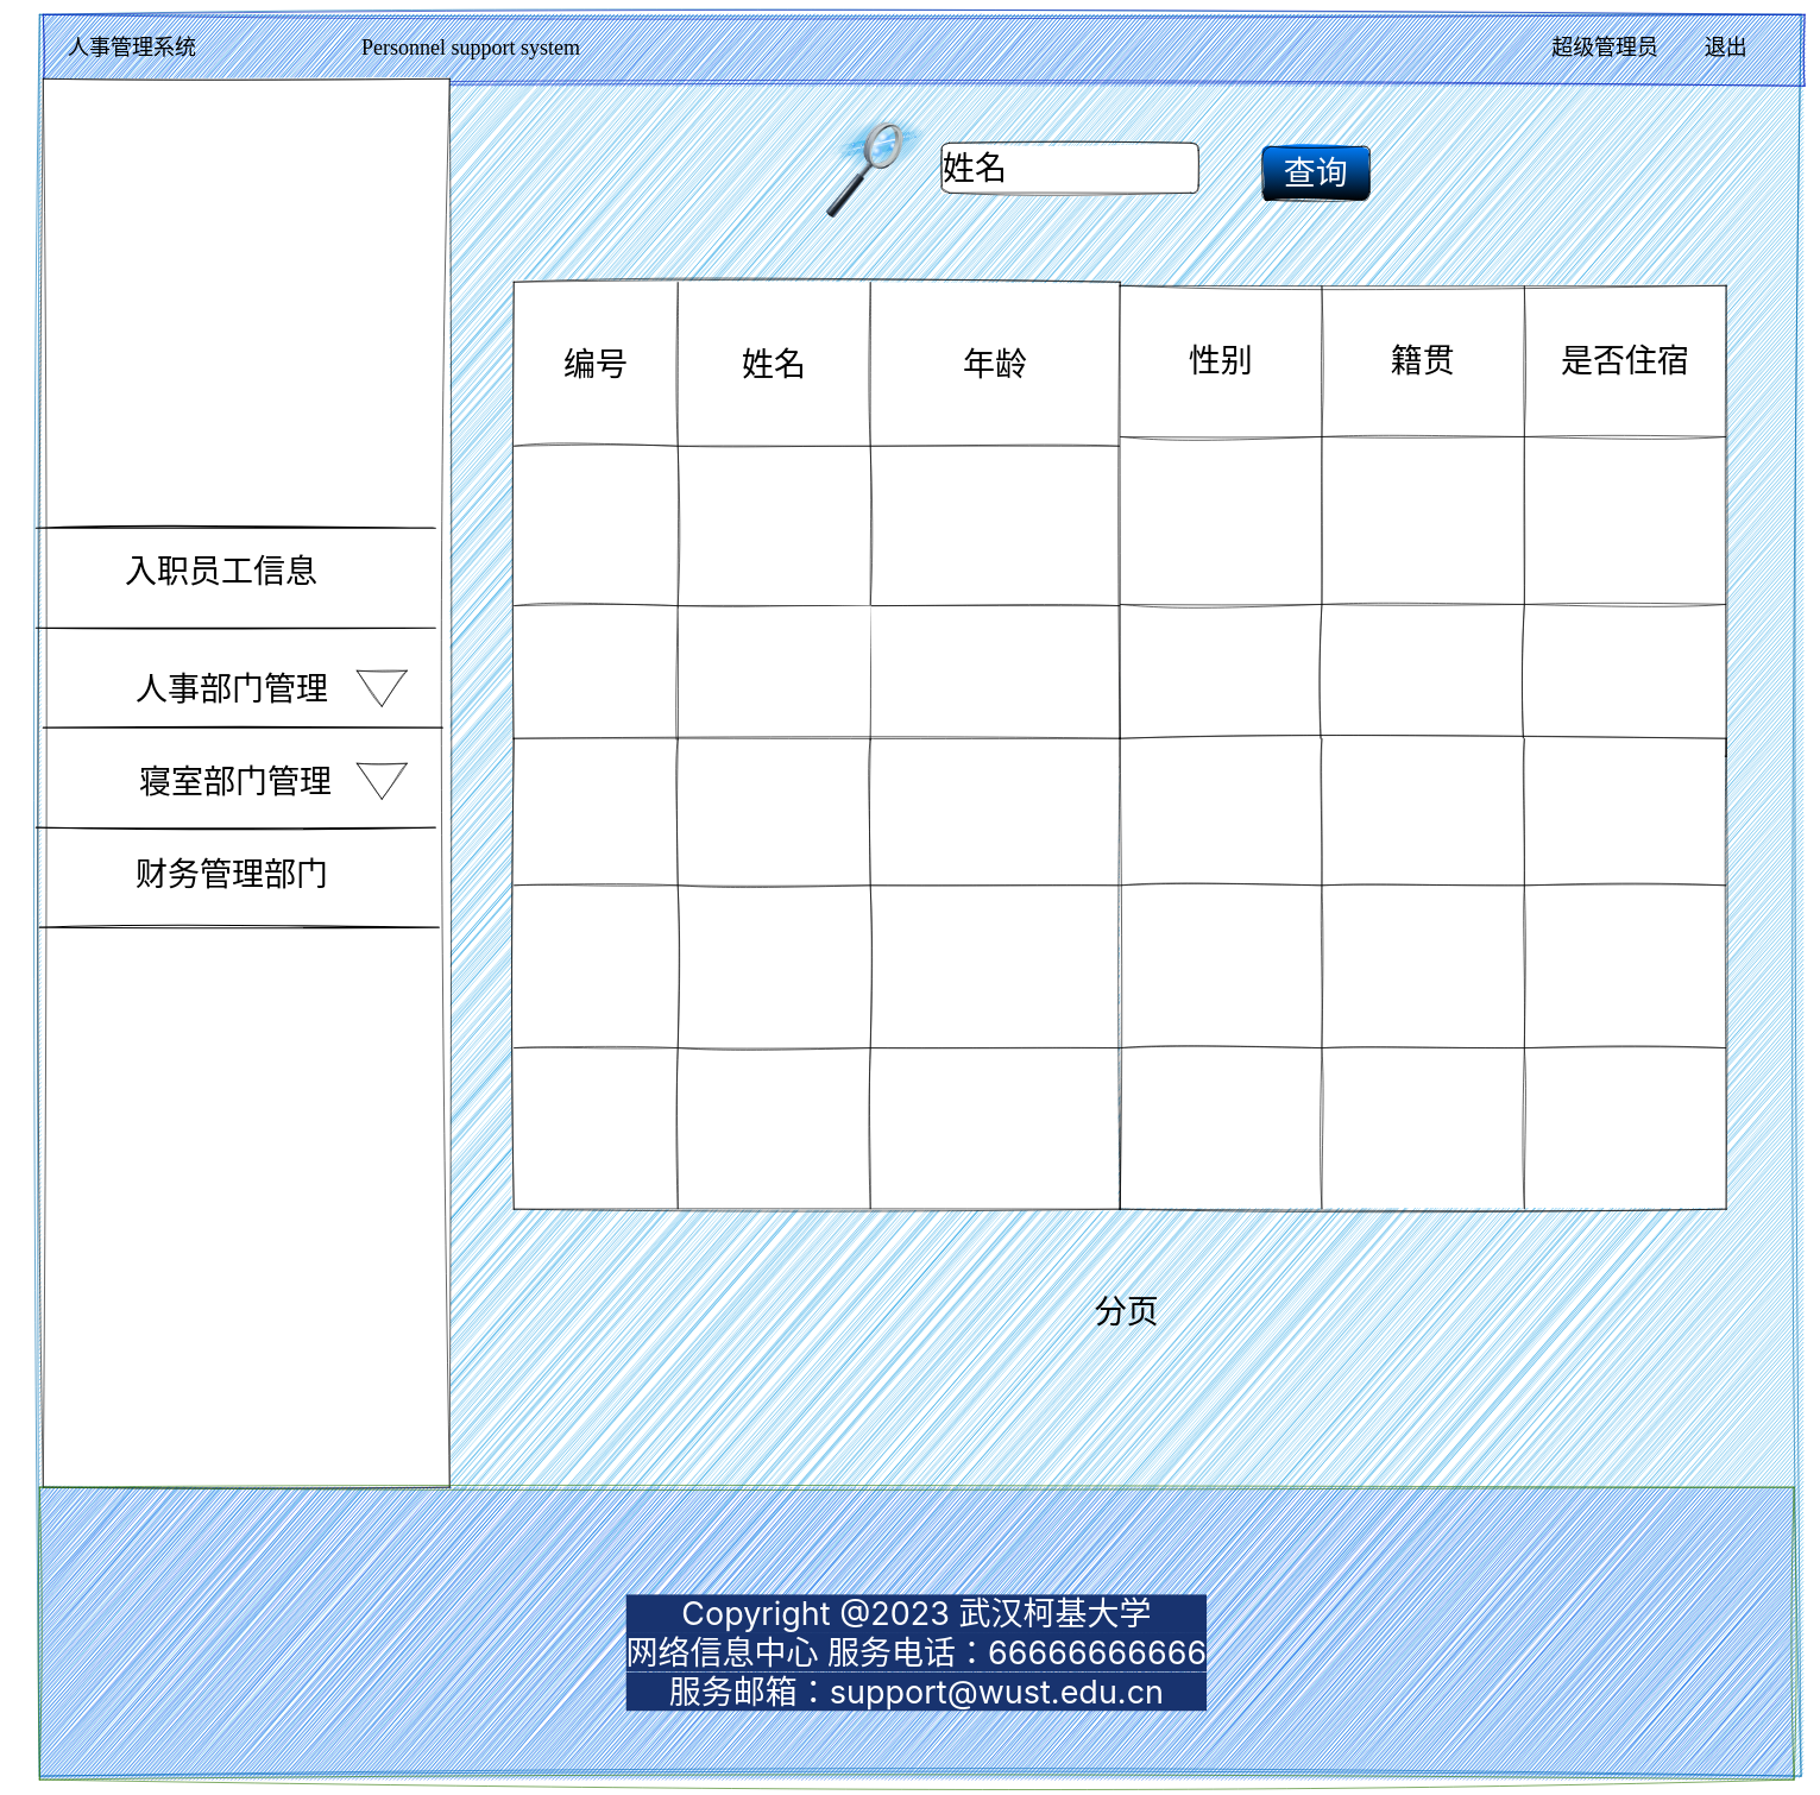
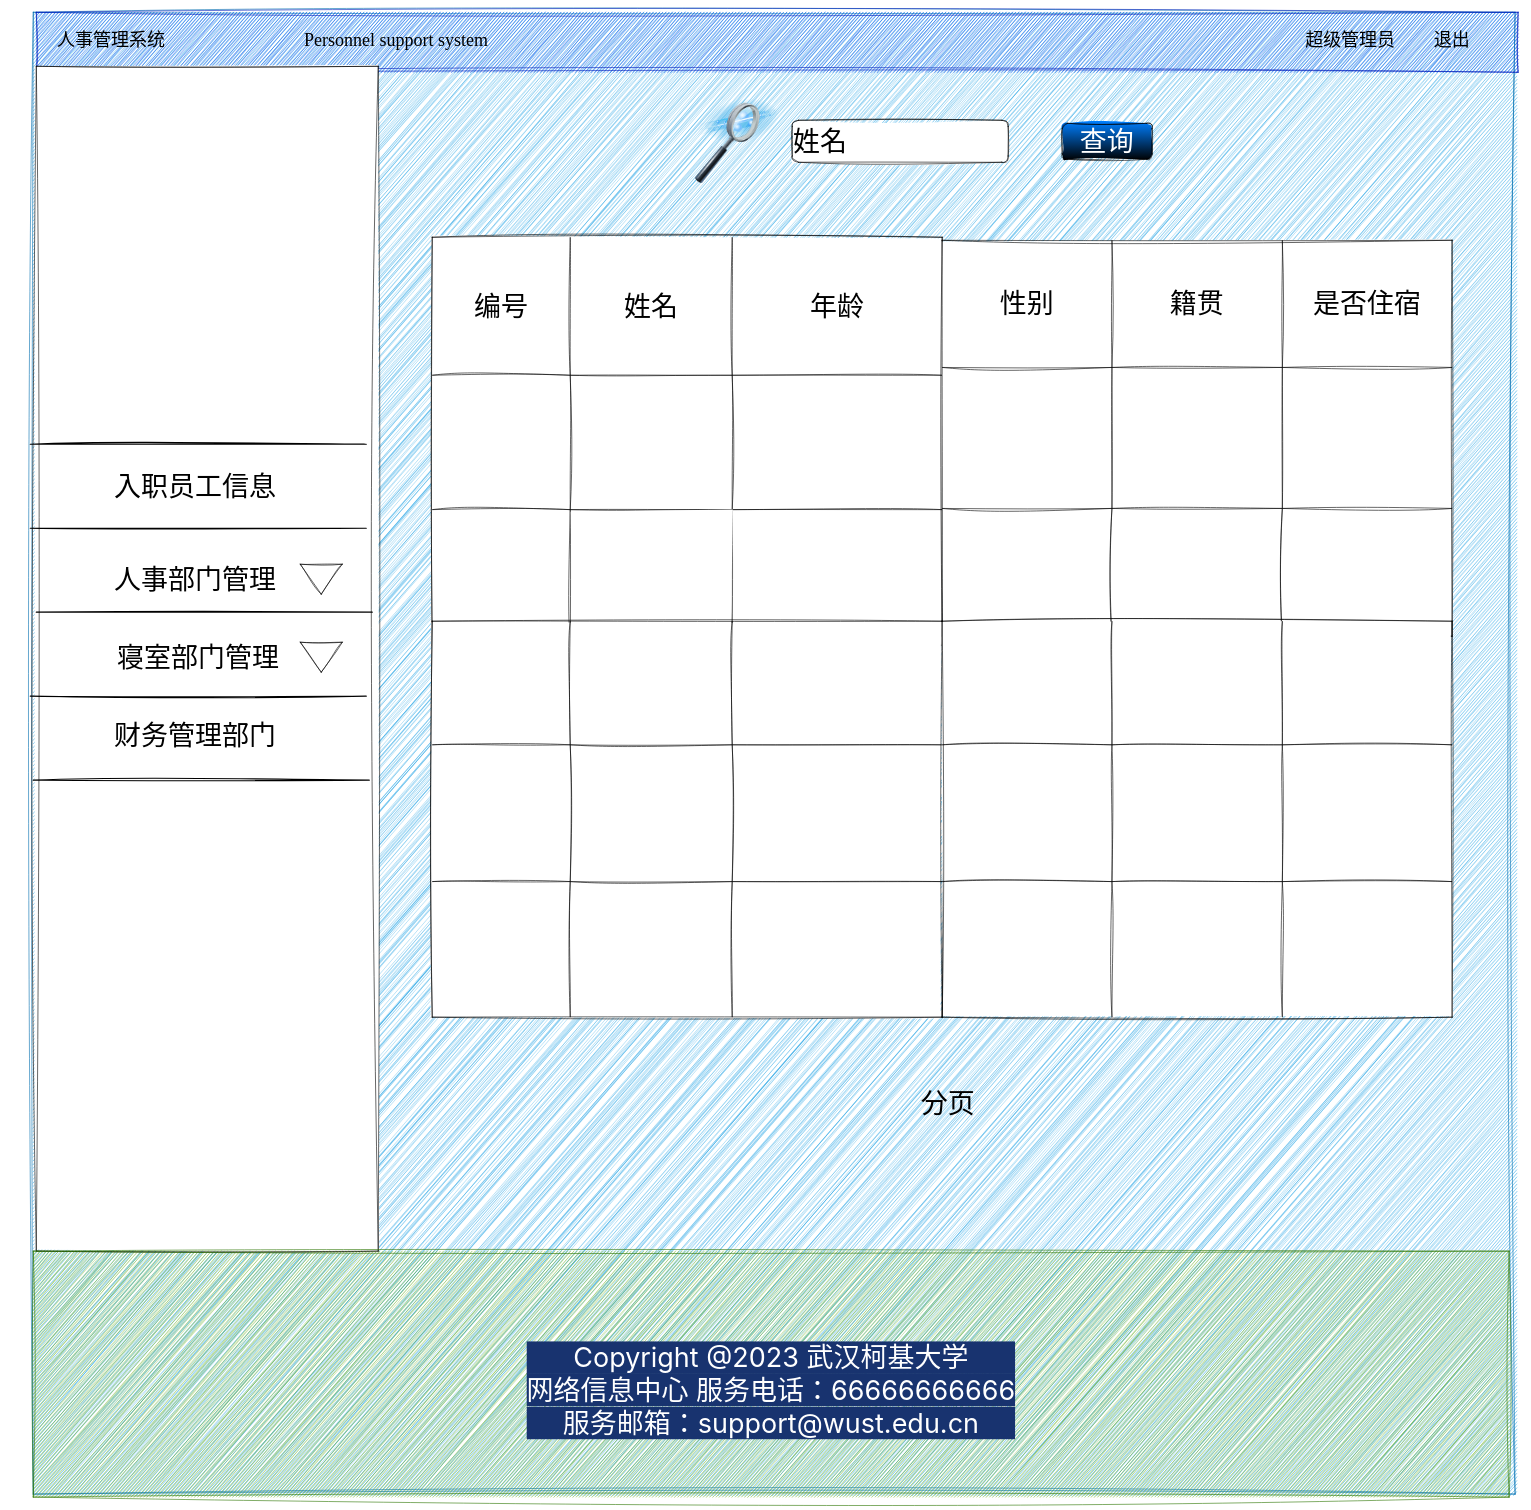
- <mxCell id="72" value="&lt;font color=&quot;#ffffff&quot; style=&quot;font-size: 45px;&quot;&gt;查询&lt;/font&gt;" style="rounded=1;whiteSpace=wrap;html=1;sketch=1;hachureGap=4;jiggle=2;curveFitting=1;fontFamily=Architects Daughter;fontSource=https%3A%2F%2Ffonts.googleapis.com%2Fcss%3Ffamily%3DArchitects%2BDaughter;fontSize=20;fillColor=#007FFF;gradientColor=default;" vertex="1" parent="1"><mxGeometry x="1770" y="205" width="150" height="75" as="geometry" /></mxCell>
+ <mxCell id="72" value="&lt;font color=&quot;#ffffff&quot; style=&quot;font-size: 45px;&quot;&gt;查询&lt;/font&gt;" style="rounded=1;whiteSpace=wrap;html=1;sketch=1;hachureGap=4;jiggle=2;curveFitting=1;fontFamily=Architects Daughter;fontSource=https%3A%2F%2Ffonts.googleapis.com%2Fcss%3Ffamily%3DArchitects%2BDaughter;fontSize=20;fillColor=#007FFF;gradientColor=default;" vertex="1" parent="1"><mxGeometry x="1770" y="205" width="150" height="60" as="geometry" /></mxCell>
- <mxCell id="14" value="&lt;font style=&quot;font-size: 45px;&quot;&gt;入职员工信息&lt;/font&gt;" style="text;html=1;strokeColor=none;fillColor=none;align=center;verticalAlign=middle;whiteSpace=wrap;rounded=0;fontSize=20;fontFamily=Architects Daughter;" vertex="1" parent="1"><mxGeometry x="145" y="785" width="330" height="30" as="geometry" /></mxCell>
+ <mxCell id="14" value="&lt;font style=&quot;font-size: 45px;&quot;&gt;入职员工信息&lt;/font&gt;" style="text;html=1;strokeColor=none;fillColor=none;align=center;verticalAlign=middle;whiteSpace=wrap;rounded=0;fontSize=20;fontFamily=Architects Daughter;" vertex="1" parent="1"><mxGeometry x="160" y="795" width="330" height="30" as="geometry" /></mxCell>
- <mxCell id="76" value="&lt;br&gt;&lt;p style=&quot;box-sizing: border-box; margin: 0px; padding: 0px; color: rgb(255, 255, 255); font-family: -apple-system, BlinkMacSystemFont, &amp;quot;Segoe UI&amp;quot;, &amp;quot;PingFang SC&amp;quot;, &amp;quot;Hiragino Sans GB&amp;quot;, &amp;quot;Microsoft YaHei&amp;quot;, &amp;quot;Helvetica Neue&amp;quot;, Helvetica, Arial, sans-serif, &amp;quot;Apple Color Emoji&amp;quot;, &amp;quot;Segoe UI Emoji&amp;quot;, &amp;quot;Segoe UI Symbol&amp;quot;; font-size: 45px; font-style: normal; font-variant-ligatures: normal; font-variant-caps: normal; font-weight: 400; letter-spacing: normal; orphans: 2; text-align: center; text-indent: 0px; text-transform: none; widows: 2; word-spacing: 0px; -webkit-text-stroke-width: 0px; background-color: rgb(24, 51, 111); text-decoration-thickness: initial; text-decoration-style: initial; text-decoration-color: initial;&quot;&gt;Copyright @2023 武汉柯基大学&lt;/p&gt;&lt;span style=&quot;color: rgb(255, 255, 255); font-family: -apple-system, BlinkMacSystemFont, &amp;quot;Segoe UI&amp;quot;, &amp;quot;PingFang SC&amp;quot;, &amp;quot;Hiragino Sans GB&amp;quot;, &amp;quot;Microsoft YaHei&amp;quot;, &amp;quot;Helvetica Neue&amp;quot;, Helvetica, Arial, sans-serif, &amp;quot;Apple Color Emoji&amp;quot;, &amp;quot;Segoe UI Emoji&amp;quot;, &amp;quot;Segoe UI Symbol&amp;quot;; font-size: 45px; font-style: normal; font-variant-ligatures: normal; font-variant-caps: normal; font-weight: 400; letter-spacing: normal; orphans: 2; text-align: center; text-indent: 0px; text-transform: none; widows: 2; word-spacing: 0px; -webkit-text-stroke-width: 0px; background-color: rgb(24, 51, 111); text-decoration-thickness: initial; text-decoration-style: initial; text-decoration-color: initial; float: none; display: inline !important;&quot;&gt;网络信息中心 服务电话：66666666666&lt;/span&gt;&lt;p style=&quot;box-sizing: border-box; margin: 0px; padding: 0px; color: rgb(255, 255, 255); font-family: -apple-system, BlinkMacSystemFont, &amp;quot;Segoe UI&amp;quot;, &amp;quot;PingFang SC&amp;quot;, &amp;quot;Hiragino Sans GB&amp;quot;, &amp;quot;Microsoft YaHei&amp;quot;, &amp;quot;Helvetica Neue&amp;quot;, Helvetica, Arial, sans-serif, &amp;quot;Apple Color Emoji&amp;quot;, &amp;quot;Segoe UI Emoji&amp;quot;, &amp;quot;Segoe UI Symbol&amp;quot;; font-size: 45px; font-style: normal; font-variant-ligatures: normal; font-variant-caps: normal; font-weight: 400; letter-spacing: normal; orphans: 2; text-align: center; text-indent: 0px; text-transform: none; widows: 2; word-spacing: 0px; -webkit-text-stroke-width: 0px; background-color: rgb(24, 51, 111); text-decoration-thickness: initial; text-decoration-style: initial; text-decoration-color: initial;&quot;&gt;服务邮箱：support@wust.edu.cn&lt;/p&gt;" style="rounded=0;whiteSpace=wrap;html=1;sketch=1;hachureGap=4;jiggle=2;curveFitting=1;fontFamily=Architects Daughter;fontSource=https%3A%2F%2Ffonts.googleapis.com%2Fcss%3Ffamily%3DArchitects%2BDaughter;fontSize=45;fillColor=#0050ef;fontColor=#ffffff;strokeColor=#2D7600;" vertex="1" parent="1"><mxGeometry x="55" y="2085" width="2460" height="410" as="geometry" /></mxCell>
+ <mxCell id="76" value="&lt;br&gt;&lt;p style=&quot;box-sizing: border-box; margin: 0px; padding: 0px; color: rgb(255, 255, 255); font-family: -apple-system, BlinkMacSystemFont, &amp;quot;Segoe UI&amp;quot;, &amp;quot;PingFang SC&amp;quot;, &amp;quot;Hiragino Sans GB&amp;quot;, &amp;quot;Microsoft YaHei&amp;quot;, &amp;quot;Helvetica Neue&amp;quot;, Helvetica, Arial, sans-serif, &amp;quot;Apple Color Emoji&amp;quot;, &amp;quot;Segoe UI Emoji&amp;quot;, &amp;quot;Segoe UI Symbol&amp;quot;; font-size: 45px; font-style: normal; font-variant-ligatures: normal; font-variant-caps: normal; font-weight: 400; letter-spacing: normal; orphans: 2; text-align: center; text-indent: 0px; text-transform: none; widows: 2; word-spacing: 0px; -webkit-text-stroke-width: 0px; background-color: rgb(24, 51, 111); text-decoration-thickness: initial; text-decoration-style: initial; text-decoration-color: initial;&quot;&gt;Copyright @2023 武汉柯基大学&lt;/p&gt;&lt;span style=&quot;color: rgb(255, 255, 255); font-family: -apple-system, BlinkMacSystemFont, &amp;quot;Segoe UI&amp;quot;, &amp;quot;PingFang SC&amp;quot;, &amp;quot;Hiragino Sans GB&amp;quot;, &amp;quot;Microsoft YaHei&amp;quot;, &amp;quot;Helvetica Neue&amp;quot;, Helvetica, Arial, sans-serif, &amp;quot;Apple Color Emoji&amp;quot;, &amp;quot;Segoe UI Emoji&amp;quot;, &amp;quot;Segoe UI Symbol&amp;quot;; font-size: 45px; font-style: normal; font-variant-ligatures: normal; font-variant-caps: normal; font-weight: 400; letter-spacing: normal; orphans: 2; text-align: center; text-indent: 0px; text-transform: none; widows: 2; word-spacing: 0px; -webkit-text-stroke-width: 0px; background-color: rgb(24, 51, 111); text-decoration-thickness: initial; text-decoration-style: initial; text-decoration-color: initial; float: none; display: inline !important;&quot;&gt;网络信息中心 服务电话：66666666666&lt;/span&gt;&lt;p style=&quot;box-sizing: border-box; margin: 0px; padding: 0px; color: rgb(255, 255, 255); font-family: -apple-system, BlinkMacSystemFont, &amp;quot;Segoe UI&amp;quot;, &amp;quot;PingFang SC&amp;quot;, &amp;quot;Hiragino Sans GB&amp;quot;, &amp;quot;Microsoft YaHei&amp;quot;, &amp;quot;Helvetica Neue&amp;quot;, Helvetica, Arial, sans-serif, &amp;quot;Apple Color Emoji&amp;quot;, &amp;quot;Segoe UI Emoji&amp;quot;, &amp;quot;Segoe UI Symbol&amp;quot;; font-size: 45px; font-style: normal; font-variant-ligatures: normal; font-variant-caps: normal; font-weight: 400; letter-spacing: normal; orphans: 2; text-align: center; text-indent: 0px; text-transform: none; widows: 2; word-spacing: 0px; -webkit-text-stroke-width: 0px; background-color: rgb(24, 51, 111); text-decoration-thickness: initial; text-decoration-style: initial; text-decoration-color: initial;&quot;&gt;服务邮箱：support@wust.edu.cn&lt;/p&gt;" style="rounded=0;whiteSpace=wrap;html=1;sketch=1;hachureGap=4;jiggle=2;curveFitting=1;fontFamily=Architects Daughter;fontSource=https%3A%2F%2Ffonts.googleapis.com%2Fcss%3Ffamily%3DArchitects%2BDaughter;fontSize=45;fillColor=#60a917;fontColor=#ffffff;strokeColor=#2D7600;" vertex="1" parent="1"><mxGeometry x="55" y="2085" width="2460" height="410" as="geometry" /></mxCell>
